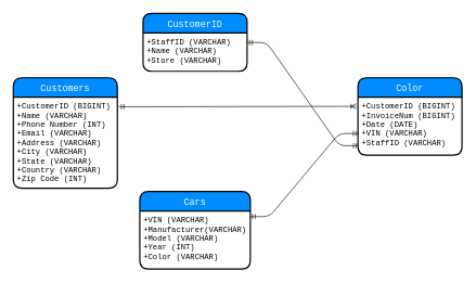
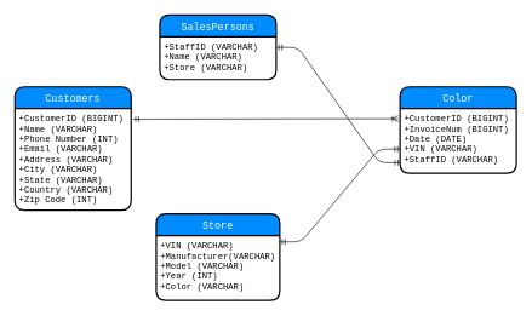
- <mxCell id="6" value="CustomerID" style="swimlane;childLayout=stackLayout;horizontal=1;startSize=30;horizontalStack=0;fillColor=#008cff;fontColor=#FFFFFF;rounded=1;fontSize=14;fontStyle=0;strokeWidth=2;resizeParent=0;resizeLast=1;shadow=0;dashed=0;align=center;fontFamily=Courier New;" vertex="1" parent="1"><mxGeometry x="219.5" y="20" width="160" height="89" as="geometry"><mxRectangle x="40" y="160" width="70" height="30" as="alternateBounds" /></mxGeometry></mxCell>
+ <mxCell id="6" value="SalesPersons" style="swimlane;childLayout=stackLayout;horizontal=1;startSize=30;horizontalStack=0;fillColor=#008cff;fontColor=#FFFFFF;rounded=1;fontSize=14;fontStyle=0;strokeWidth=2;resizeParent=0;resizeLast=1;shadow=0;dashed=0;align=center;fontFamily=Courier New;" vertex="1" parent="1"><mxGeometry x="219.5" y="20" width="160" height="89" as="geometry"><mxRectangle x="40" y="160" width="70" height="30" as="alternateBounds" /></mxGeometry></mxCell>
- <mxCell id="2" value="Cars" style="swimlane;childLayout=stackLayout;horizontal=1;startSize=30;horizontalStack=0;fillColor=#008cff;fontColor=#FFFFFF;rounded=1;fontSize=14;fontStyle=0;strokeWidth=2;resizeParent=0;resizeLast=1;shadow=0;dashed=0;align=center;fontFamily=Courier New;" vertex="1" parent="1"><mxGeometry x="214.5" y="294" width="170" height="119" as="geometry"><mxRectangle x="40" y="160" width="70" height="30" as="alternateBounds" /></mxGeometry></mxCell>
+ <mxCell id="2" value="Store" style="swimlane;childLayout=stackLayout;horizontal=1;startSize=30;horizontalStack=0;fillColor=#008cff;fontColor=#FFFFFF;rounded=1;fontSize=14;fontStyle=0;strokeWidth=2;resizeParent=0;resizeLast=1;shadow=0;dashed=0;align=center;fontFamily=Courier New;" vertex="1" parent="1"><mxGeometry x="214.5" y="294" width="170" height="119" as="geometry"><mxRectangle x="40" y="160" width="70" height="30" as="alternateBounds" /></mxGeometry></mxCell>
